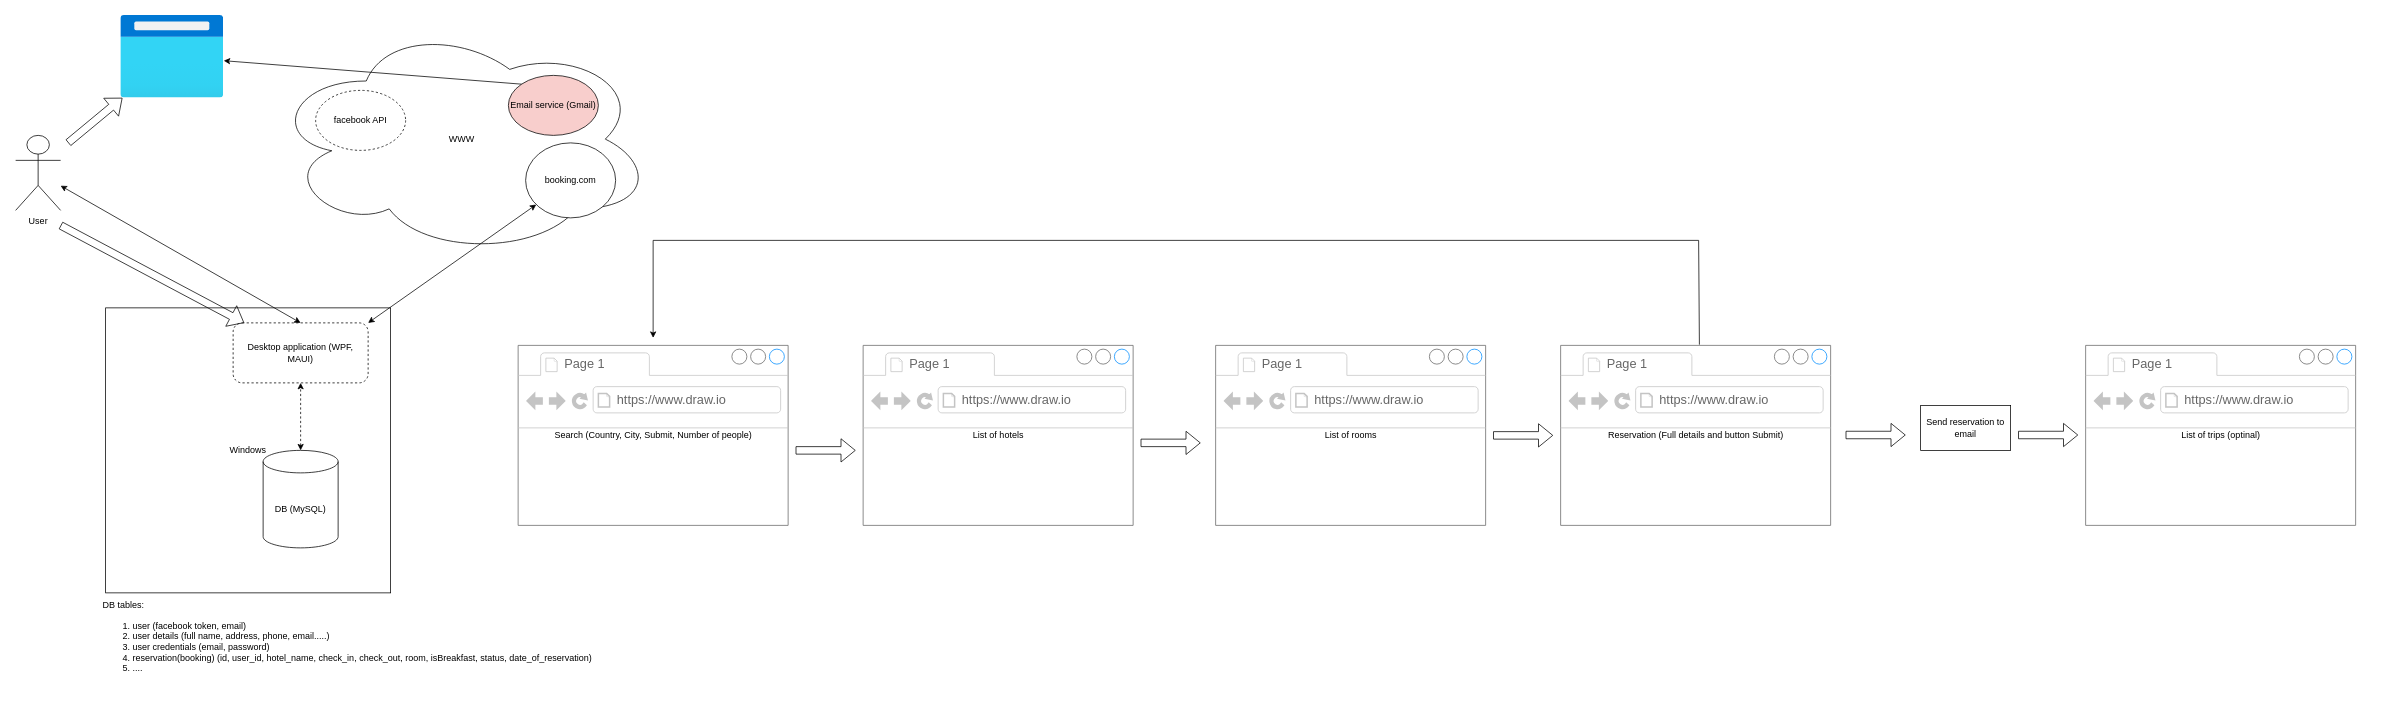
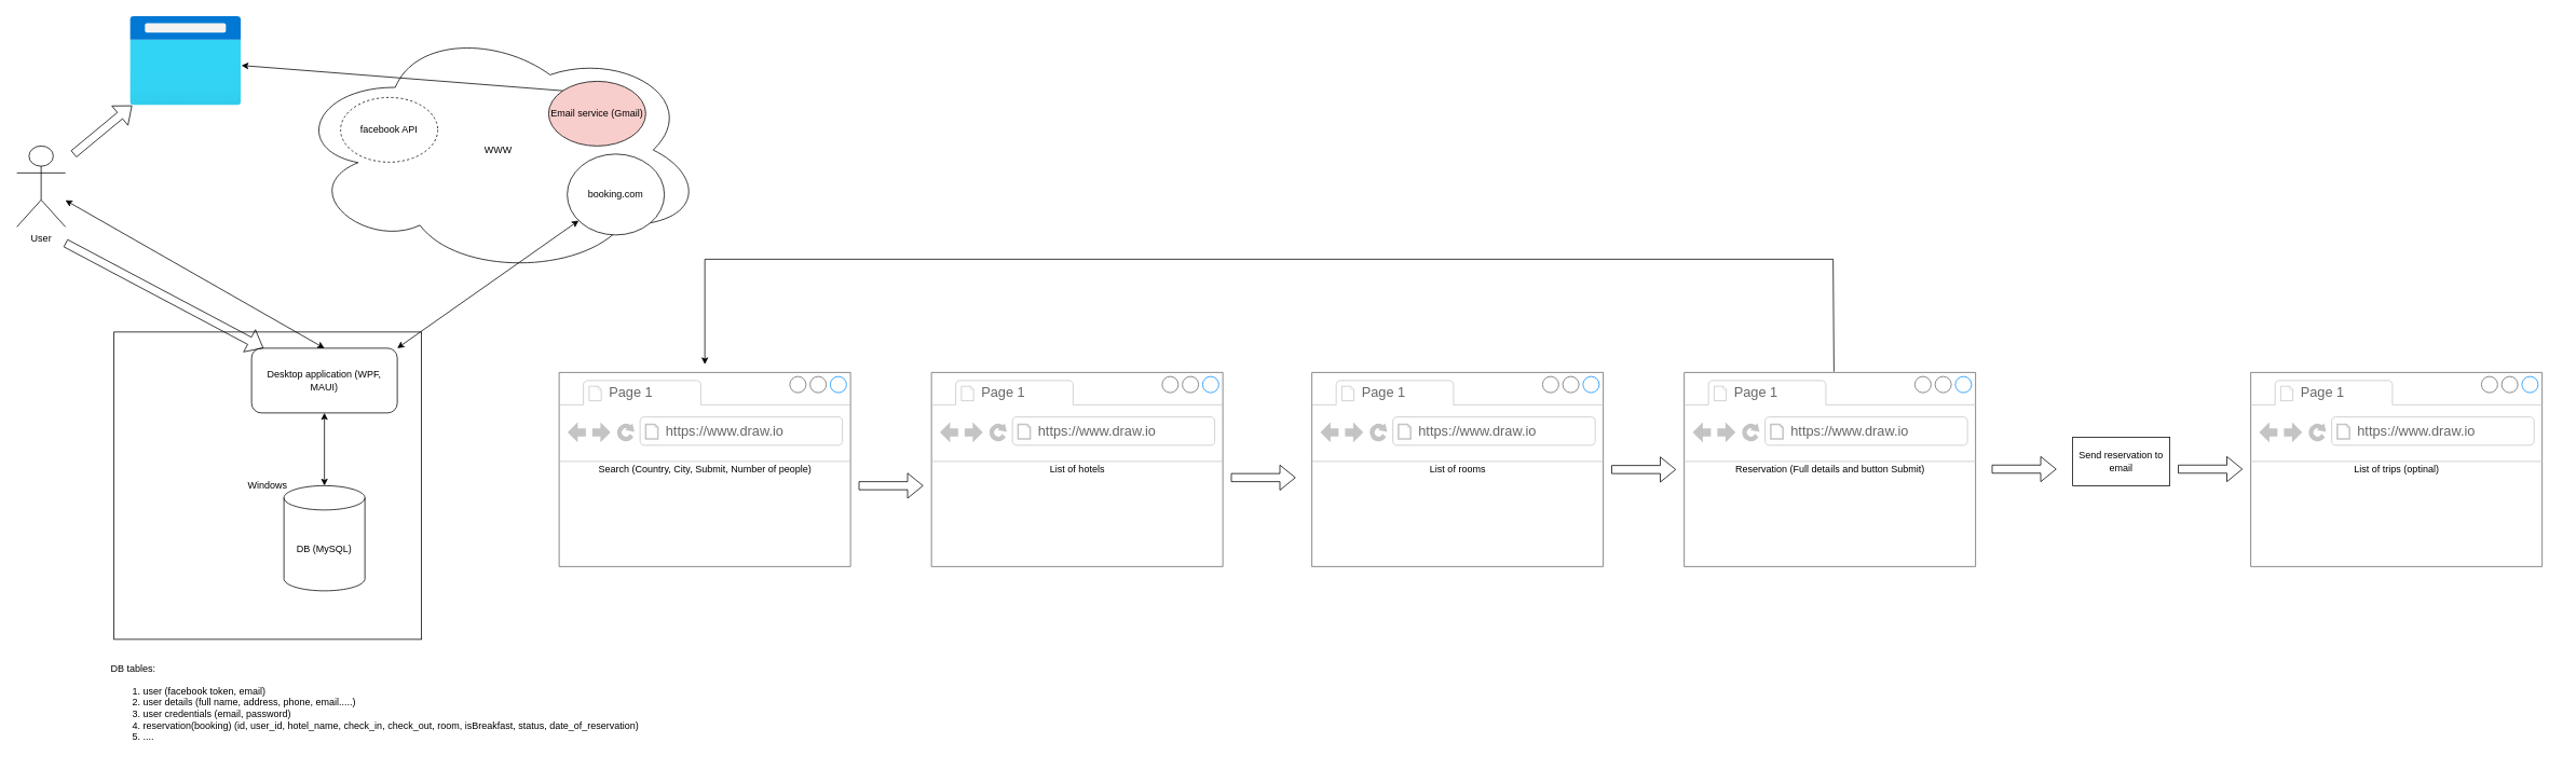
- <mxCell id="3" value="Desktop application (WPF, MAUI)" style="rounded=1;whiteSpace=wrap;html=1;dashed=1;" vertex="1" parent="1"><mxGeometry x="310" y="430" width="180" height="80" as="geometry" /></mxCell>
+ <mxCell id="3" value="Desktop application (WPF, MAUI)" style="rounded=1;whiteSpace=wrap;html=1;" vertex="1" parent="1"><mxGeometry x="310" y="430" width="180" height="80" as="geometry" /></mxCell>
- <mxCell id="5" value="" style="endArrow=classic;startArrow=classic;html=1;rounded=0;entryX=0.5;entryY=1;entryDx=0;entryDy=0;dashed=1;" edge="1" parent="1" source="4" target="3"><mxGeometry width="50" height="50" relative="1" as="geometry"><mxPoint x="360" y="590" as="sourcePoint" /><mxPoint x="410" y="540" as="targetPoint" /></mxGeometry></mxCell>
+ <mxCell id="5" value="" style="endArrow=classic;startArrow=classic;html=1;rounded=0;entryX=0.5;entryY=1;entryDx=0;entryDy=0;" edge="1" parent="1" source="4" target="3"><mxGeometry width="50" height="50" relative="1" as="geometry"><mxPoint x="360" y="590" as="sourcePoint" /><mxPoint x="410" y="540" as="targetPoint" /></mxGeometry></mxCell>
- <mxCell id="39" value="&lt;div style=&quot;text-align: left;&quot;&gt;&lt;span style=&quot;background-color: initial;&quot;&gt;DB tables:&lt;/span&gt;&lt;/div&gt;&lt;div style=&quot;text-align: left;&quot;&gt;&lt;ol data-en-clipboard=&quot;true&quot; data-pm-slice=&quot;3 3 []&quot;&gt;&lt;li&gt;user (facebook token, email)&lt;/li&gt;&lt;li&gt;user details (full name, address, phone, email.....)&lt;/li&gt;&lt;li&gt;user credentials (email, password)&lt;/li&gt;&lt;li&gt;reservation(booking) (id, user_id,  hotel_name, check_in, check_out, room,  isBreakfast, status, date_of_reservation)&lt;/li&gt;&lt;li&gt;....&lt;/li&gt;&lt;/ol&gt;&lt;/div&gt;" style="text;html=1;align=center;verticalAlign=middle;resizable=0;points=[];autosize=1;strokeColor=none;fillColor=none;" vertex="1" parent="1"><mxGeometry x="127" y="800" width="670" height="110" as="geometry" /></mxCell>
+ <mxCell id="39" value="&lt;div style=&quot;text-align: left;&quot;&gt;&lt;span style=&quot;background-color: initial;&quot;&gt;DB tables:&lt;/span&gt;&lt;/div&gt;&lt;div style=&quot;text-align: left;&quot;&gt;&lt;ol data-en-clipboard=&quot;true&quot; data-pm-slice=&quot;3 3 []&quot;&gt;&lt;li&gt;user (facebook token, email)&lt;/li&gt;&lt;li&gt;user details (full name, address, phone, email.....)&lt;/li&gt;&lt;li&gt;user credentials (email, password)&lt;/li&gt;&lt;li&gt;reservation(booking) (id, user_id,  hotel_name, check_in, check_out, room,  isBreakfast, status, date_of_reservation)&lt;/li&gt;&lt;li&gt;....&lt;/li&gt;&lt;/ol&gt;&lt;/div&gt;" style="text;html=1;align=center;verticalAlign=middle;resizable=0;points=[];autosize=1;strokeColor=none;fillColor=none;" vertex="1" parent="1"><mxGeometry x="127" y="820" width="670" height="110" as="geometry" /></mxCell>
